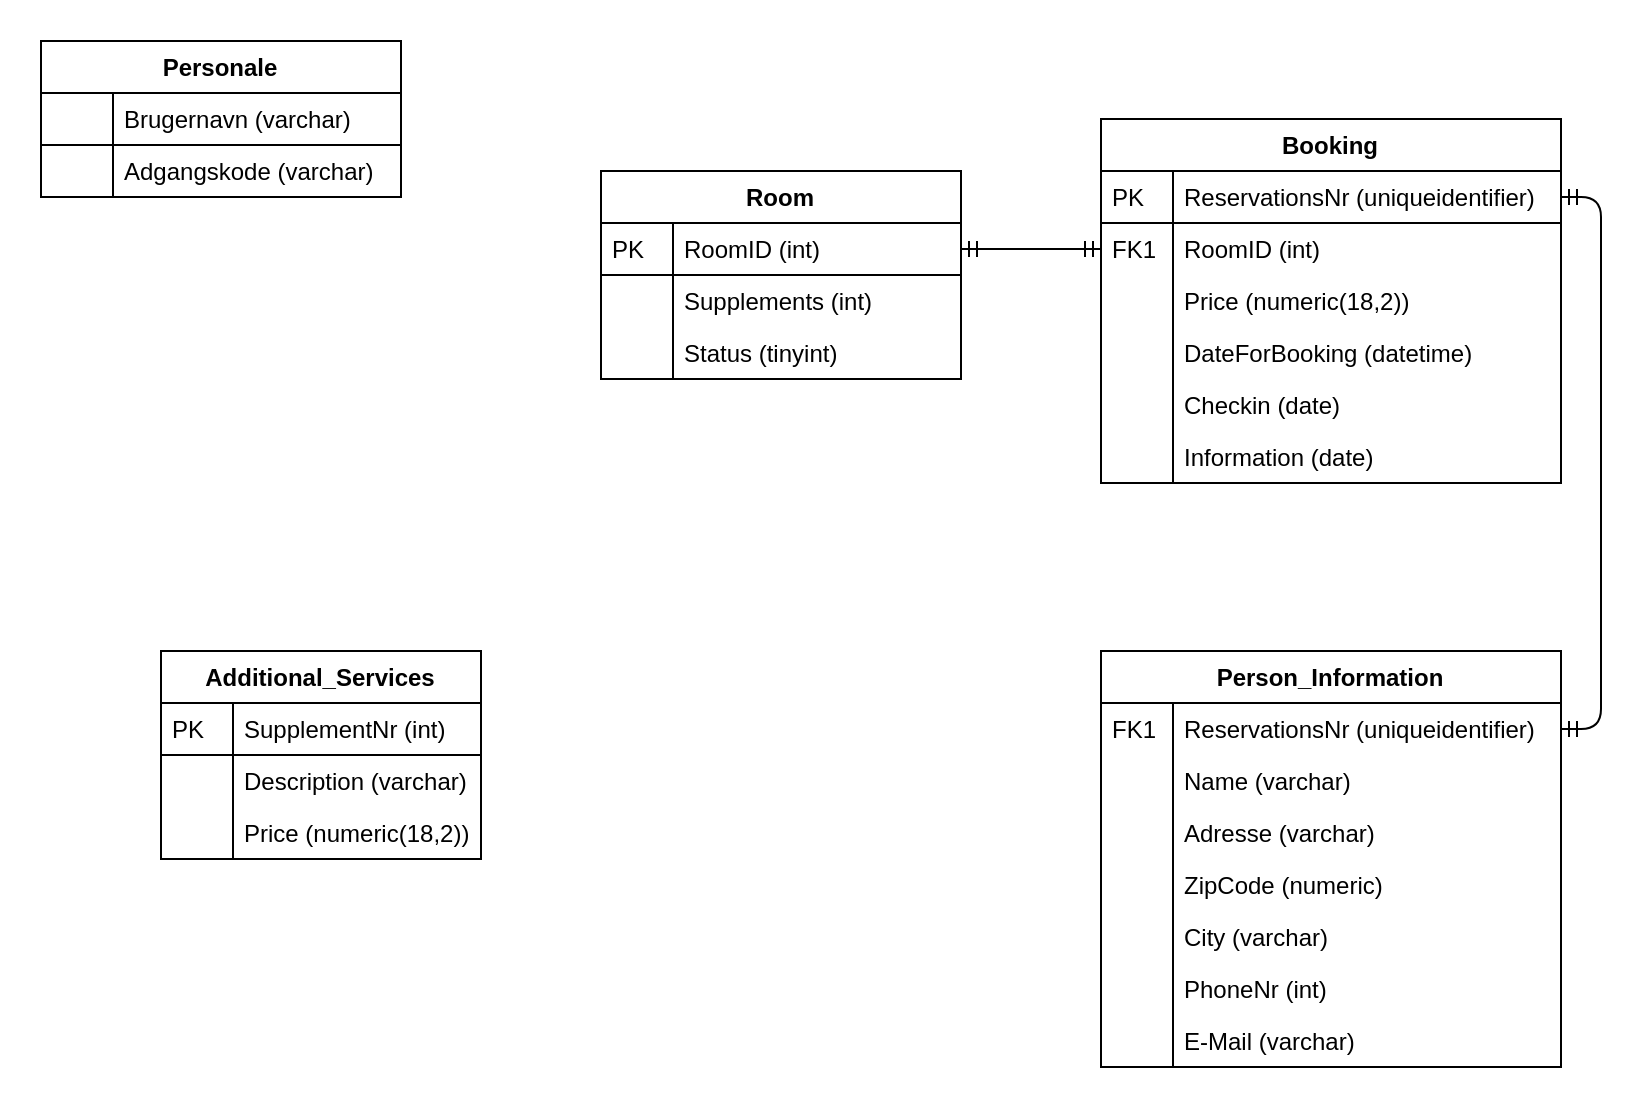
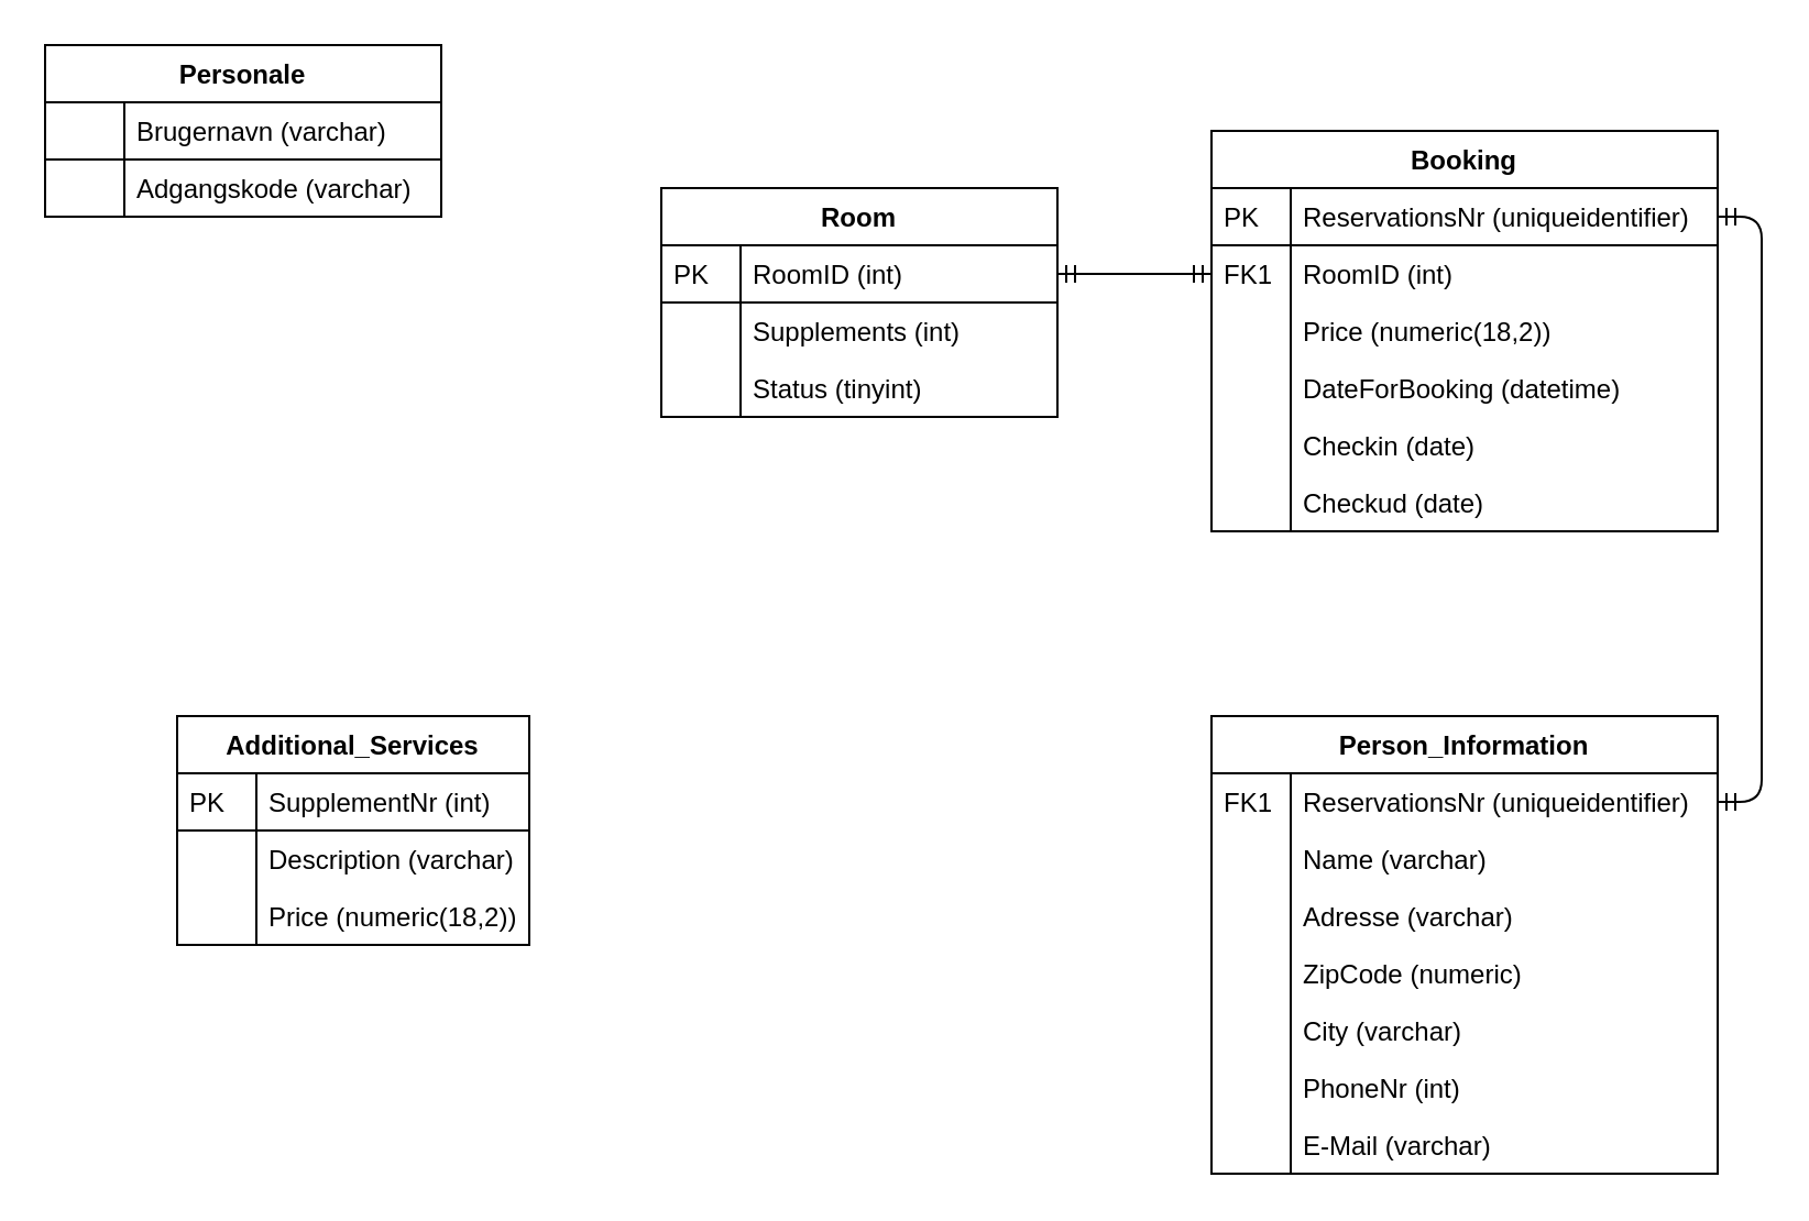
- <mxCell id="34" value="Information (date)" style="shape=partialRectangle;top=0;left=0;right=0;bottom=1;align=left;verticalAlign=top;fillColor=none;spacingLeft=40;spacingRight=4;overflow=hidden;rotatable=0;points=[[0,0.5],[1,0.5]];portConstraint=eastwest;dropTarget=0;rounded=0;shadow=0;strokeWidth=1;fontStyle=0;strokeColor=none;" parent="23" vertex="1"><mxGeometry y="156" width="230" height="26" as="geometry" /></mxCell>
+ <mxCell id="34" value="Checkud (date)" style="shape=partialRectangle;top=0;left=0;right=0;bottom=1;align=left;verticalAlign=top;fillColor=none;spacingLeft=40;spacingRight=4;overflow=hidden;rotatable=0;points=[[0,0.5],[1,0.5]];portConstraint=eastwest;dropTarget=0;rounded=0;shadow=0;strokeWidth=1;fontStyle=0;strokeColor=none;" parent="23" vertex="1"><mxGeometry y="156" width="230" height="26" as="geometry" /></mxCell>
